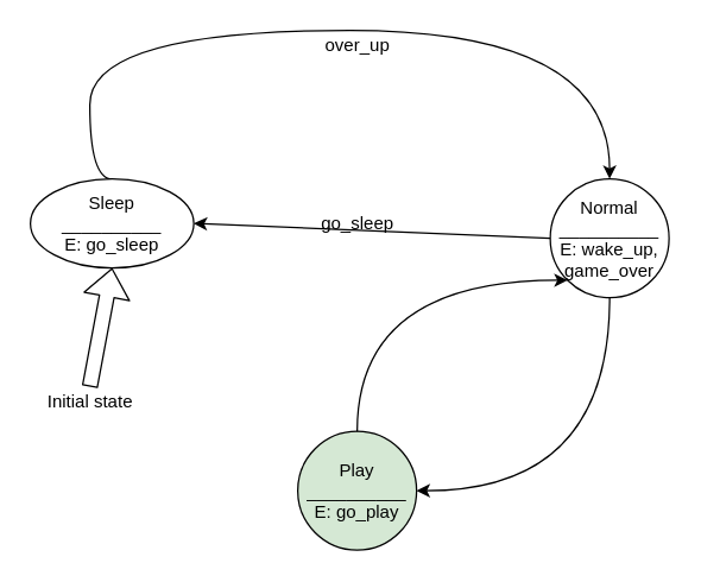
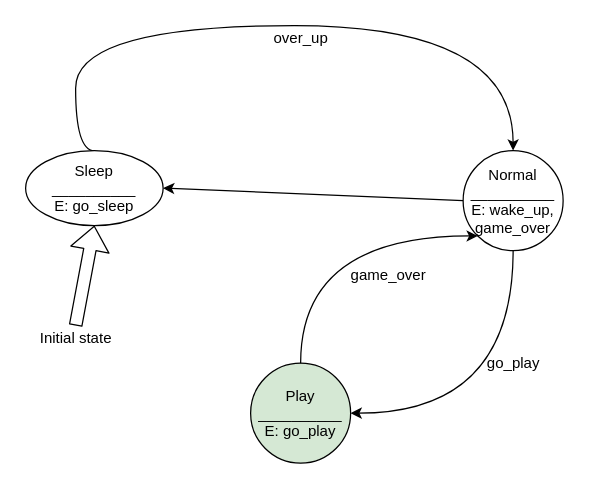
- <mxCell id="8" value="go_sleep" style="text;html=1;align=center;verticalAlign=middle;resizable=0;points=[];autosize=1;" parent="1" vertex="1"><mxGeometry x="210" y="140" width="60" height="20" as="geometry" /></mxCell>
+ <mxCell id="12" value="game_over" style="text;html=1;align=center;verticalAlign=middle;resizable=0;points=[];autosize=1;" parent="1" vertex="1"><mxGeometry x="270" y="210" width="80" height="20" as="geometry" /></mxCell>
+ <mxCell id="9" value="go_play" style="text;html=1;align=center;verticalAlign=middle;resizable=0;points=[];autosize=1;" parent="1" vertex="1"><mxGeometry x="380" y="280" width="60" height="20" as="geometry" /></mxCell>
